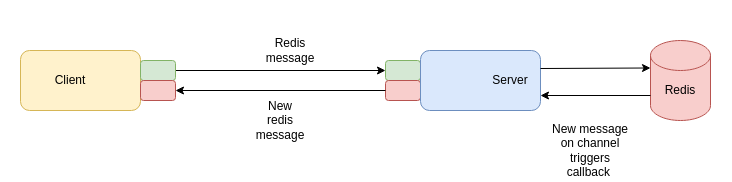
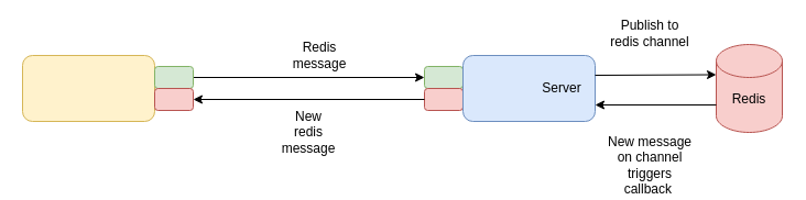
+ <mxCell id="17" value="Publish to redis channel" style="text;html=1;strokeColor=none;fillColor=none;align=center;verticalAlign=middle;whiteSpace=wrap;rounded=0;" vertex="1" parent="1"><mxGeometry x="550" y="20" width="80" height="20" as="geometry" /></mxCell>
- <mxCell id="14" value="Client" style="text;html=1;strokeColor=none;fillColor=none;align=center;verticalAlign=middle;whiteSpace=wrap;rounded=0;" vertex="1" parent="1"><mxGeometry x="50" y="70" width="40" height="20" as="geometry" /></mxCell>
